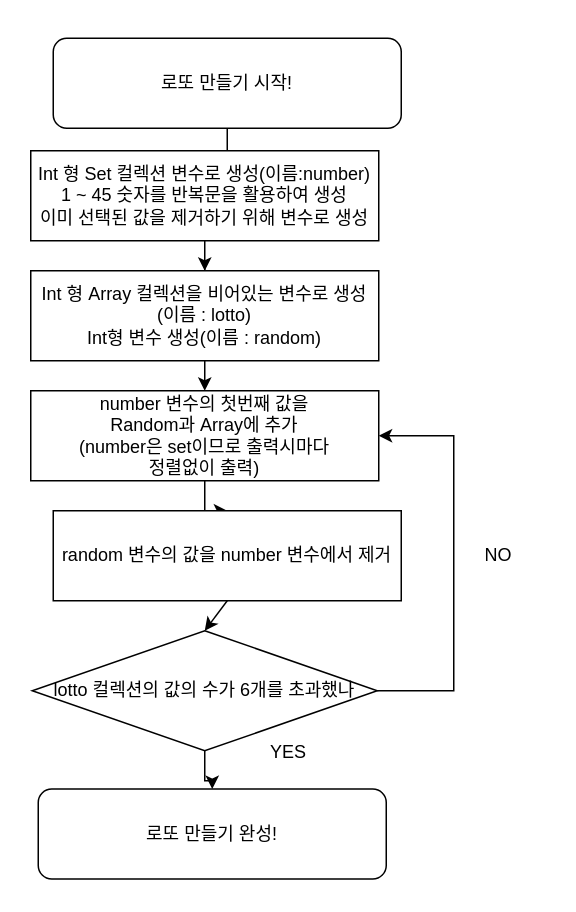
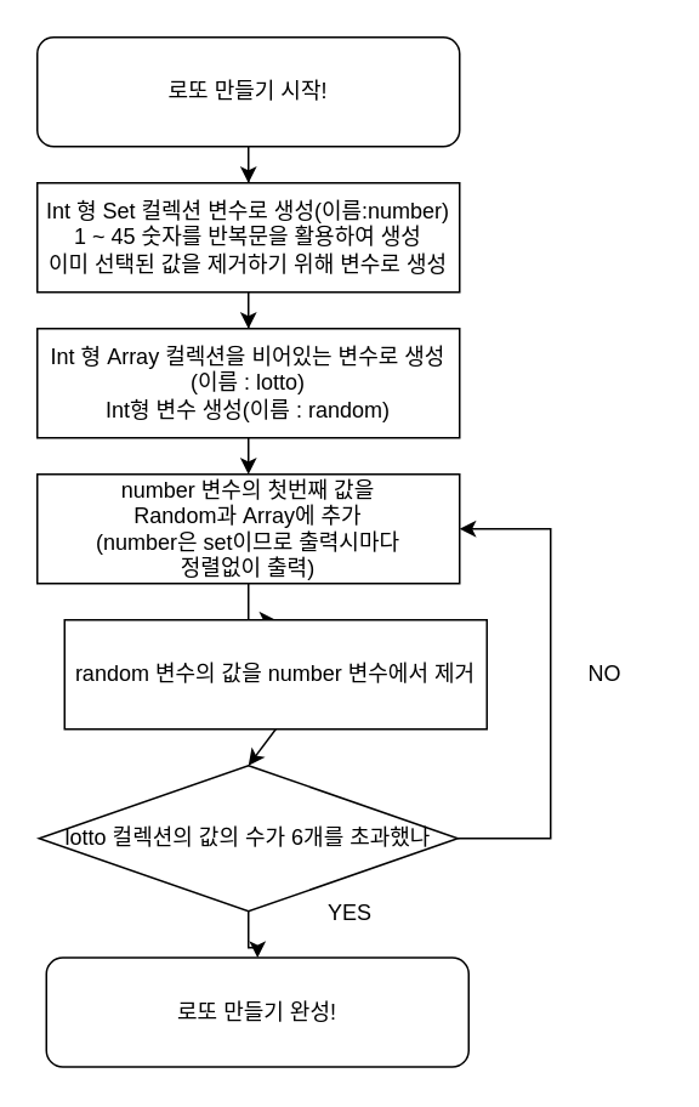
- <mxCell id="3" value="로또 만들기 시작!" style="rounded=1;whiteSpace=wrap;html=1;" vertex="1" parent="1"><mxGeometry x="35" y="25" width="232" height="60" as="geometry" /></mxCell>
+ <mxCell id="3" value="로또 만들기 시작!" style="rounded=1;whiteSpace=wrap;html=1;" vertex="1" parent="1"><mxGeometry x="20" y="20" width="232" height="60" as="geometry" /></mxCell>
